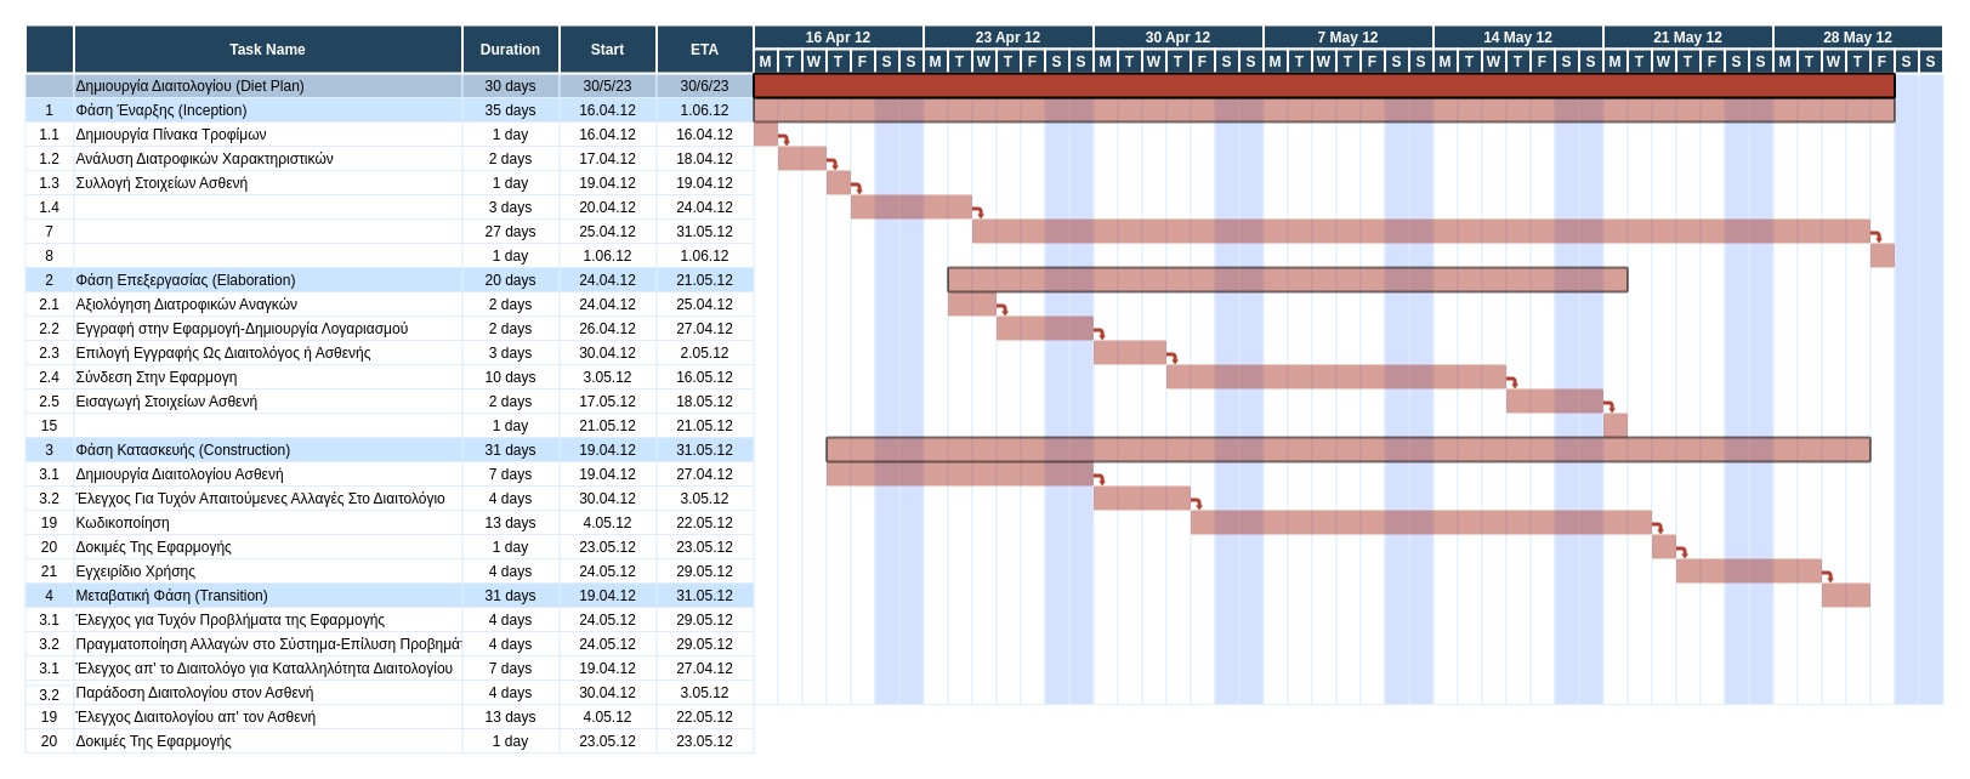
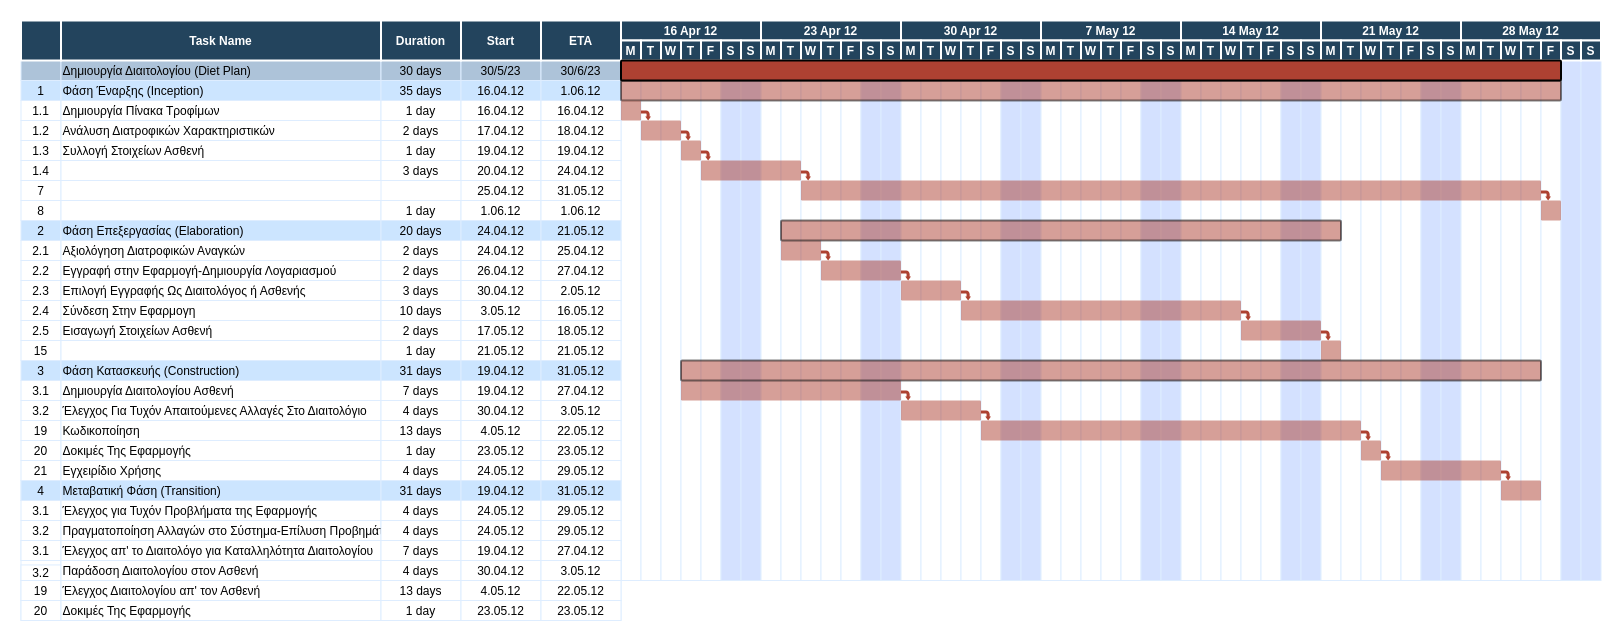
- <mxCell id="36" value="27 days" style="strokeColor=#DEEDFF" parent="1" vertex="1"><mxGeometry x="380.5" y="180" width="80.0" height="20" as="geometry" /></mxCell>
